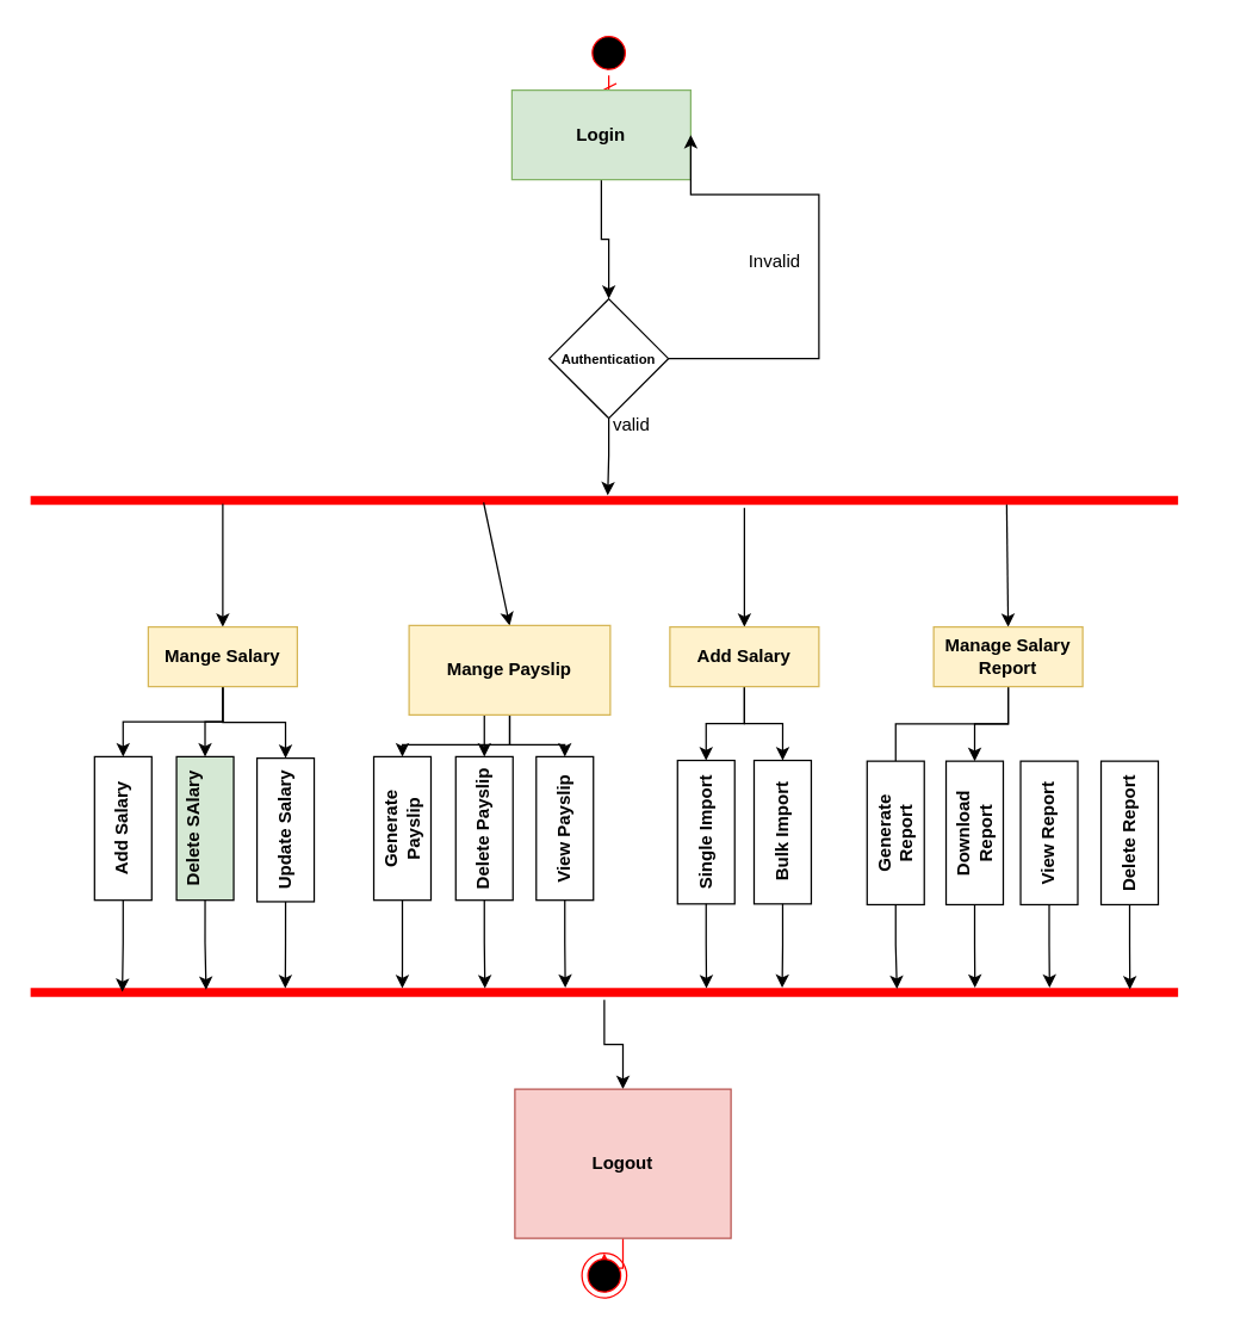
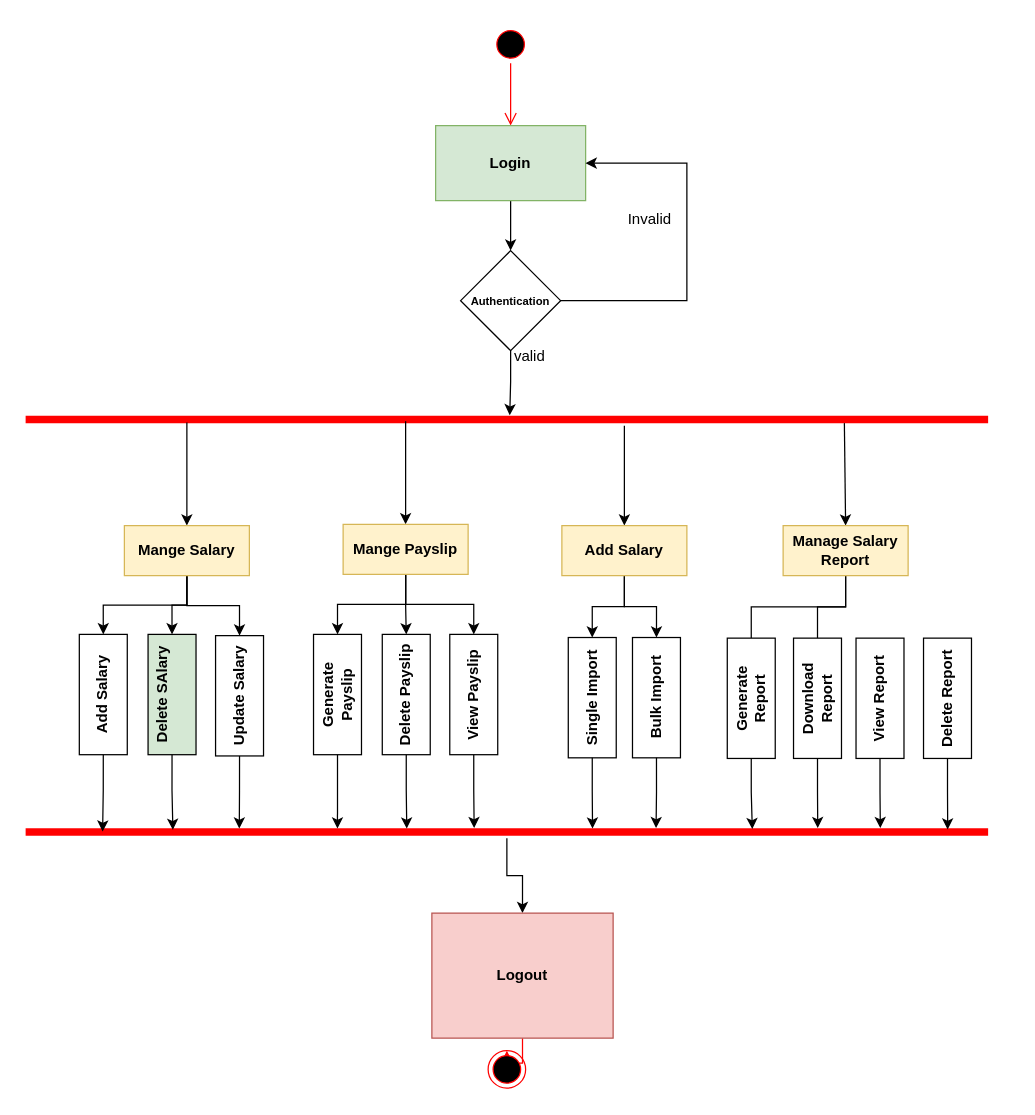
- <mxCell id="5" value="Login" style="rounded=0;whiteSpace=wrap;html=1;fontStyle=1;fillColor=#d5e8d4;strokeColor=#82b366;" vertex="1" parent="1"><mxGeometry x="343" y="60" width="120" height="60" as="geometry" /></mxCell>
+ <mxCell id="5" value="Login" style="rounded=0;whiteSpace=wrap;html=1;fontStyle=1;fillColor=#d5e8d4;strokeColor=#82b366;" vertex="1" parent="1"><mxGeometry x="348" y="100" width="120" height="60" as="geometry" /></mxCell>
- <mxCell id="21" value="&lt;font style=&quot;font-size: 12px;&quot;&gt;&lt;br&gt;Mange Payslip&lt;/font&gt;&lt;div style=&quot;&quot;&gt;&lt;br&gt;&lt;/div&gt;" style="rounded=0;whiteSpace=wrap;html=1;fontStyle=1;fillColor=#fff2cc;strokeColor=#d6b656;" vertex="1" parent="1"><mxGeometry x="274" y="419" width="135" height="60" as="geometry" /></mxCell>
+ <mxCell id="21" value="&lt;font style=&quot;font-size: 12px;&quot;&gt;&lt;br&gt;Mange Payslip&lt;/font&gt;&lt;div style=&quot;&quot;&gt;&lt;br&gt;&lt;/div&gt;" style="rounded=0;whiteSpace=wrap;html=1;fontStyle=1;fillColor=#fff2cc;strokeColor=#d6b656;" vertex="1" parent="1"><mxGeometry x="274" y="419" width="100" height="40" as="geometry" /></mxCell>
- <mxCell id="26" style="edgeStyle=orthogonalEdgeStyle;rounded=0;orthogonalLoop=1;jettySize=auto;html=1;exitX=0.5;exitY=1;exitDx=0;exitDy=0;entryX=0.5;entryY=0;entryDx=0;entryDy=0;fontStyle=1" edge="1" parent="1" source="27" target="42"><mxGeometry relative="1" as="geometry" /></mxCell>
+ <mxCell id="26" style="edgeStyle=orthogonalEdgeStyle;rounded=0;orthogonalLoop=1;jettySize=auto;html=1;exitX=0.5;exitY=1;exitDx=0;exitDy=0;entryX=0.5;entryY=0;entryDx=0;entryDy=0;fontStyle=1;endArrow=none;" edge="1" parent="1" source="27" target="42"><mxGeometry relative="1" as="geometry" /></mxCell>
